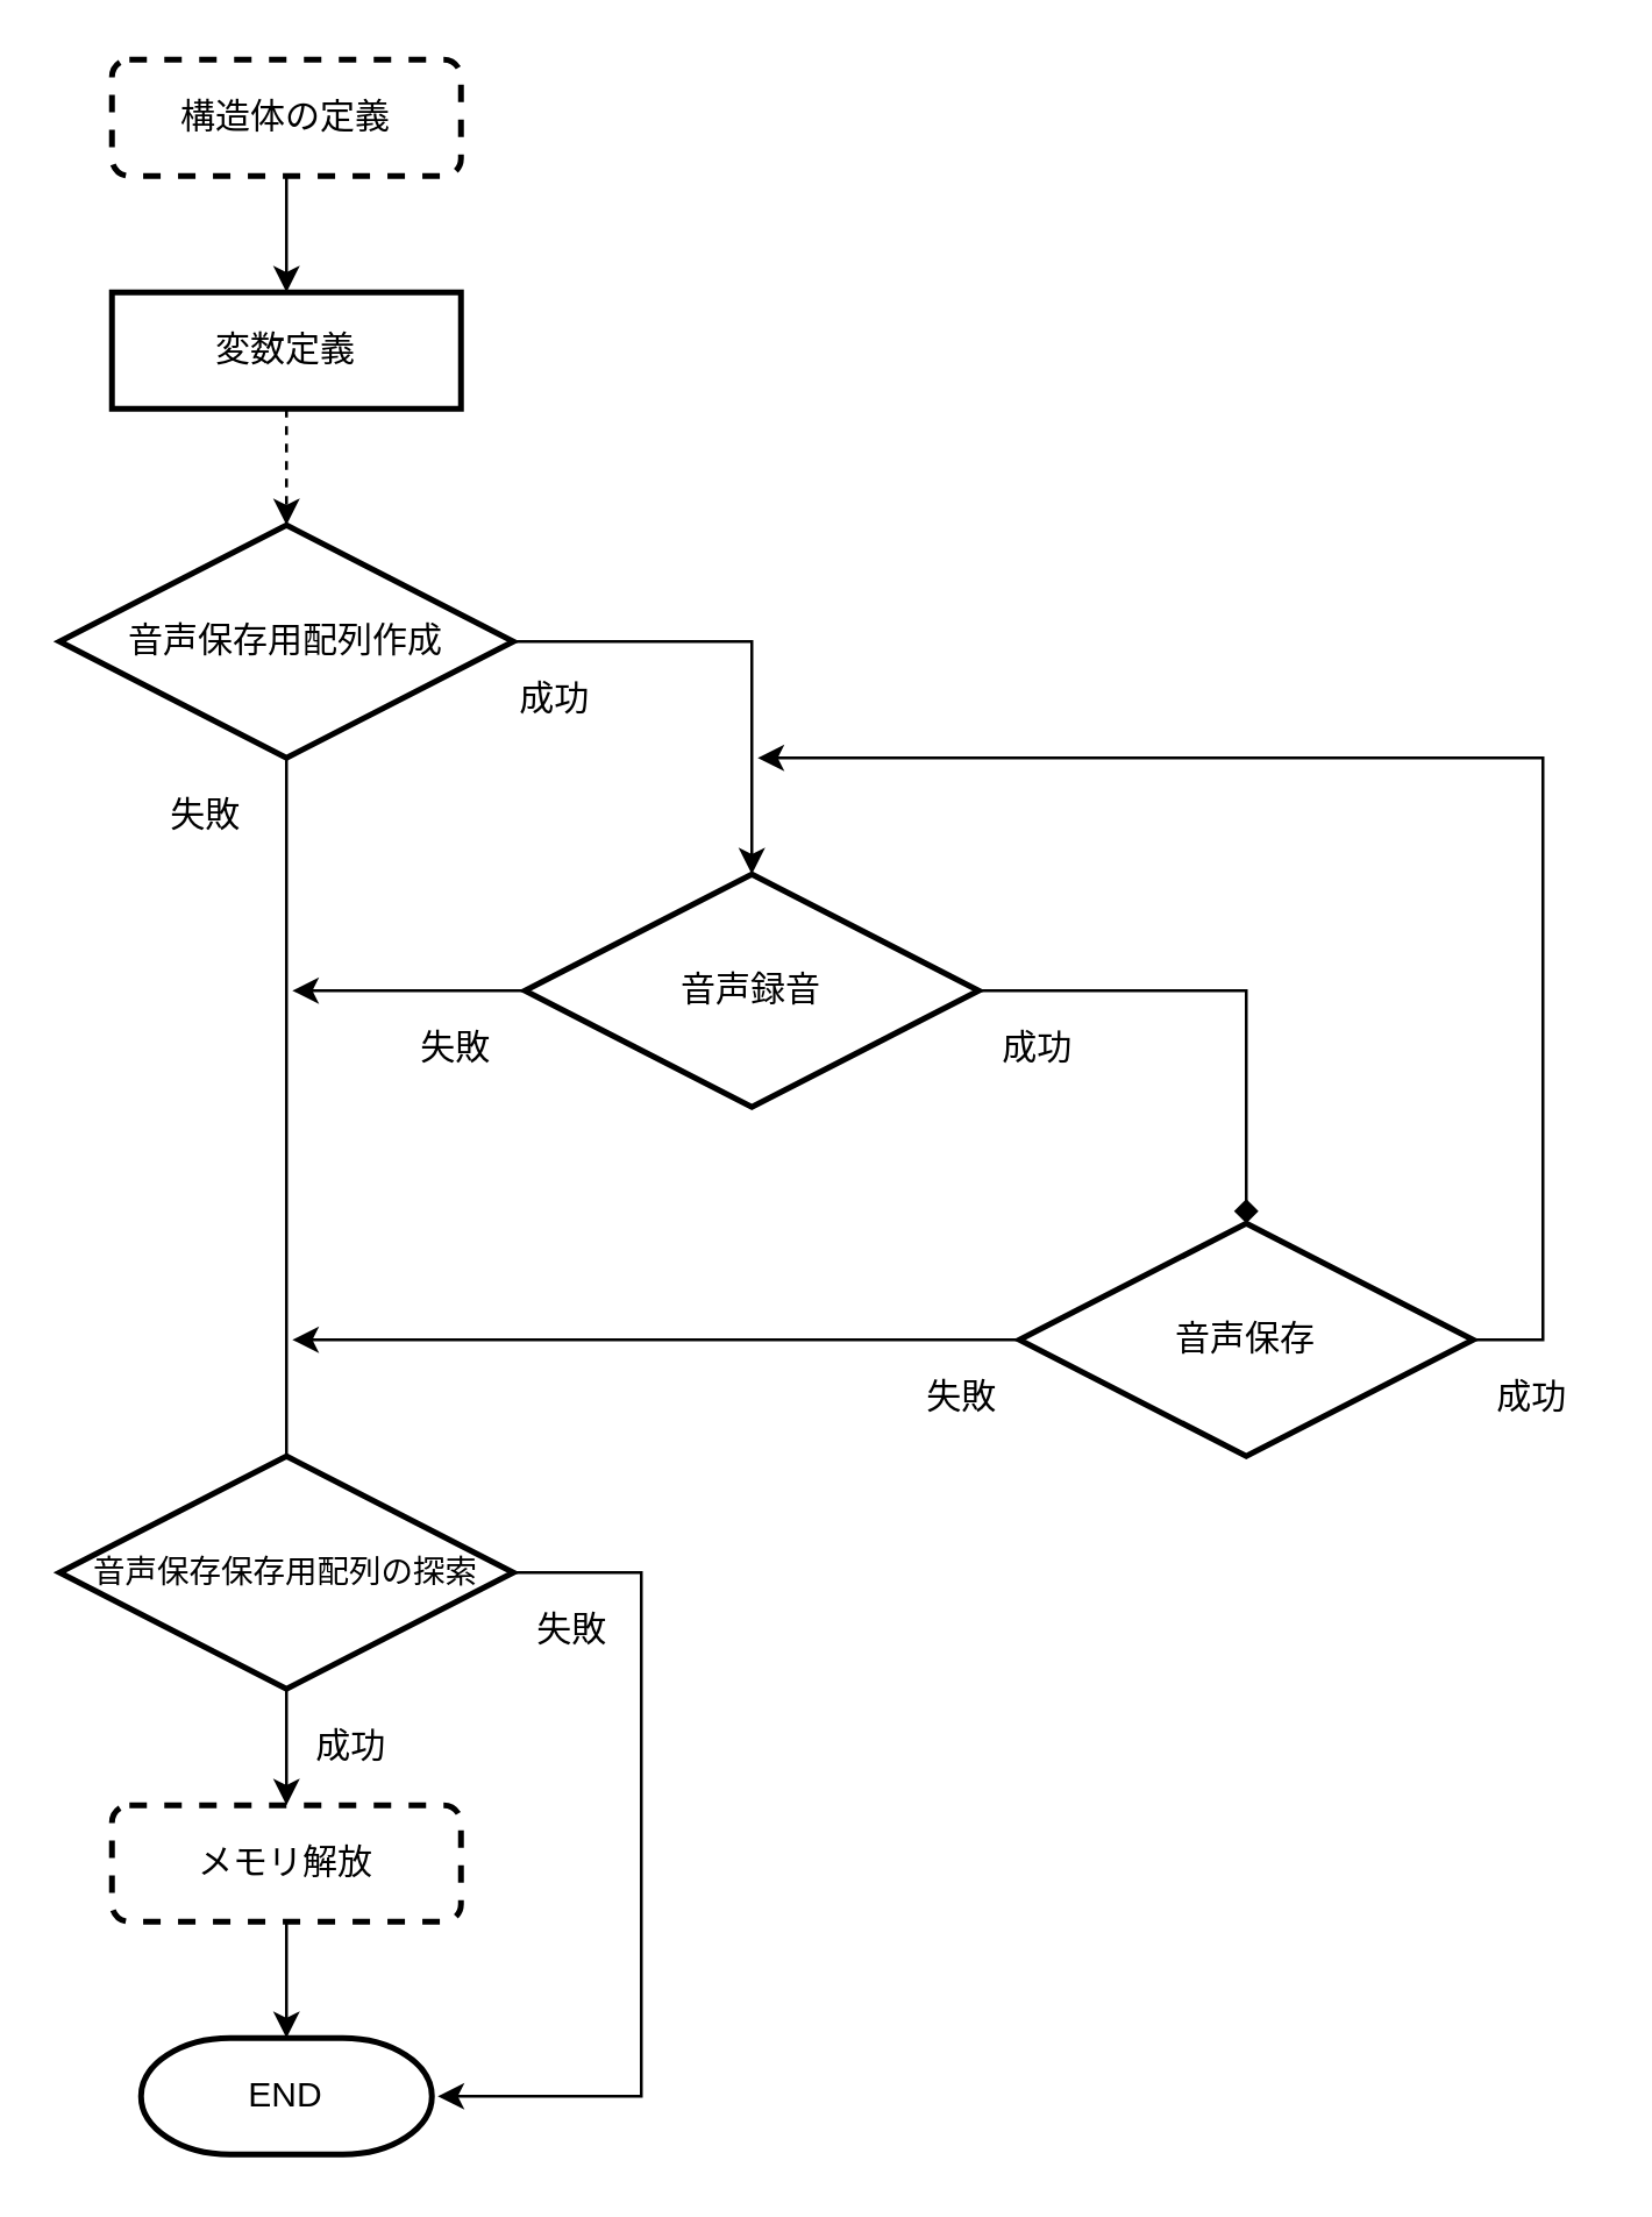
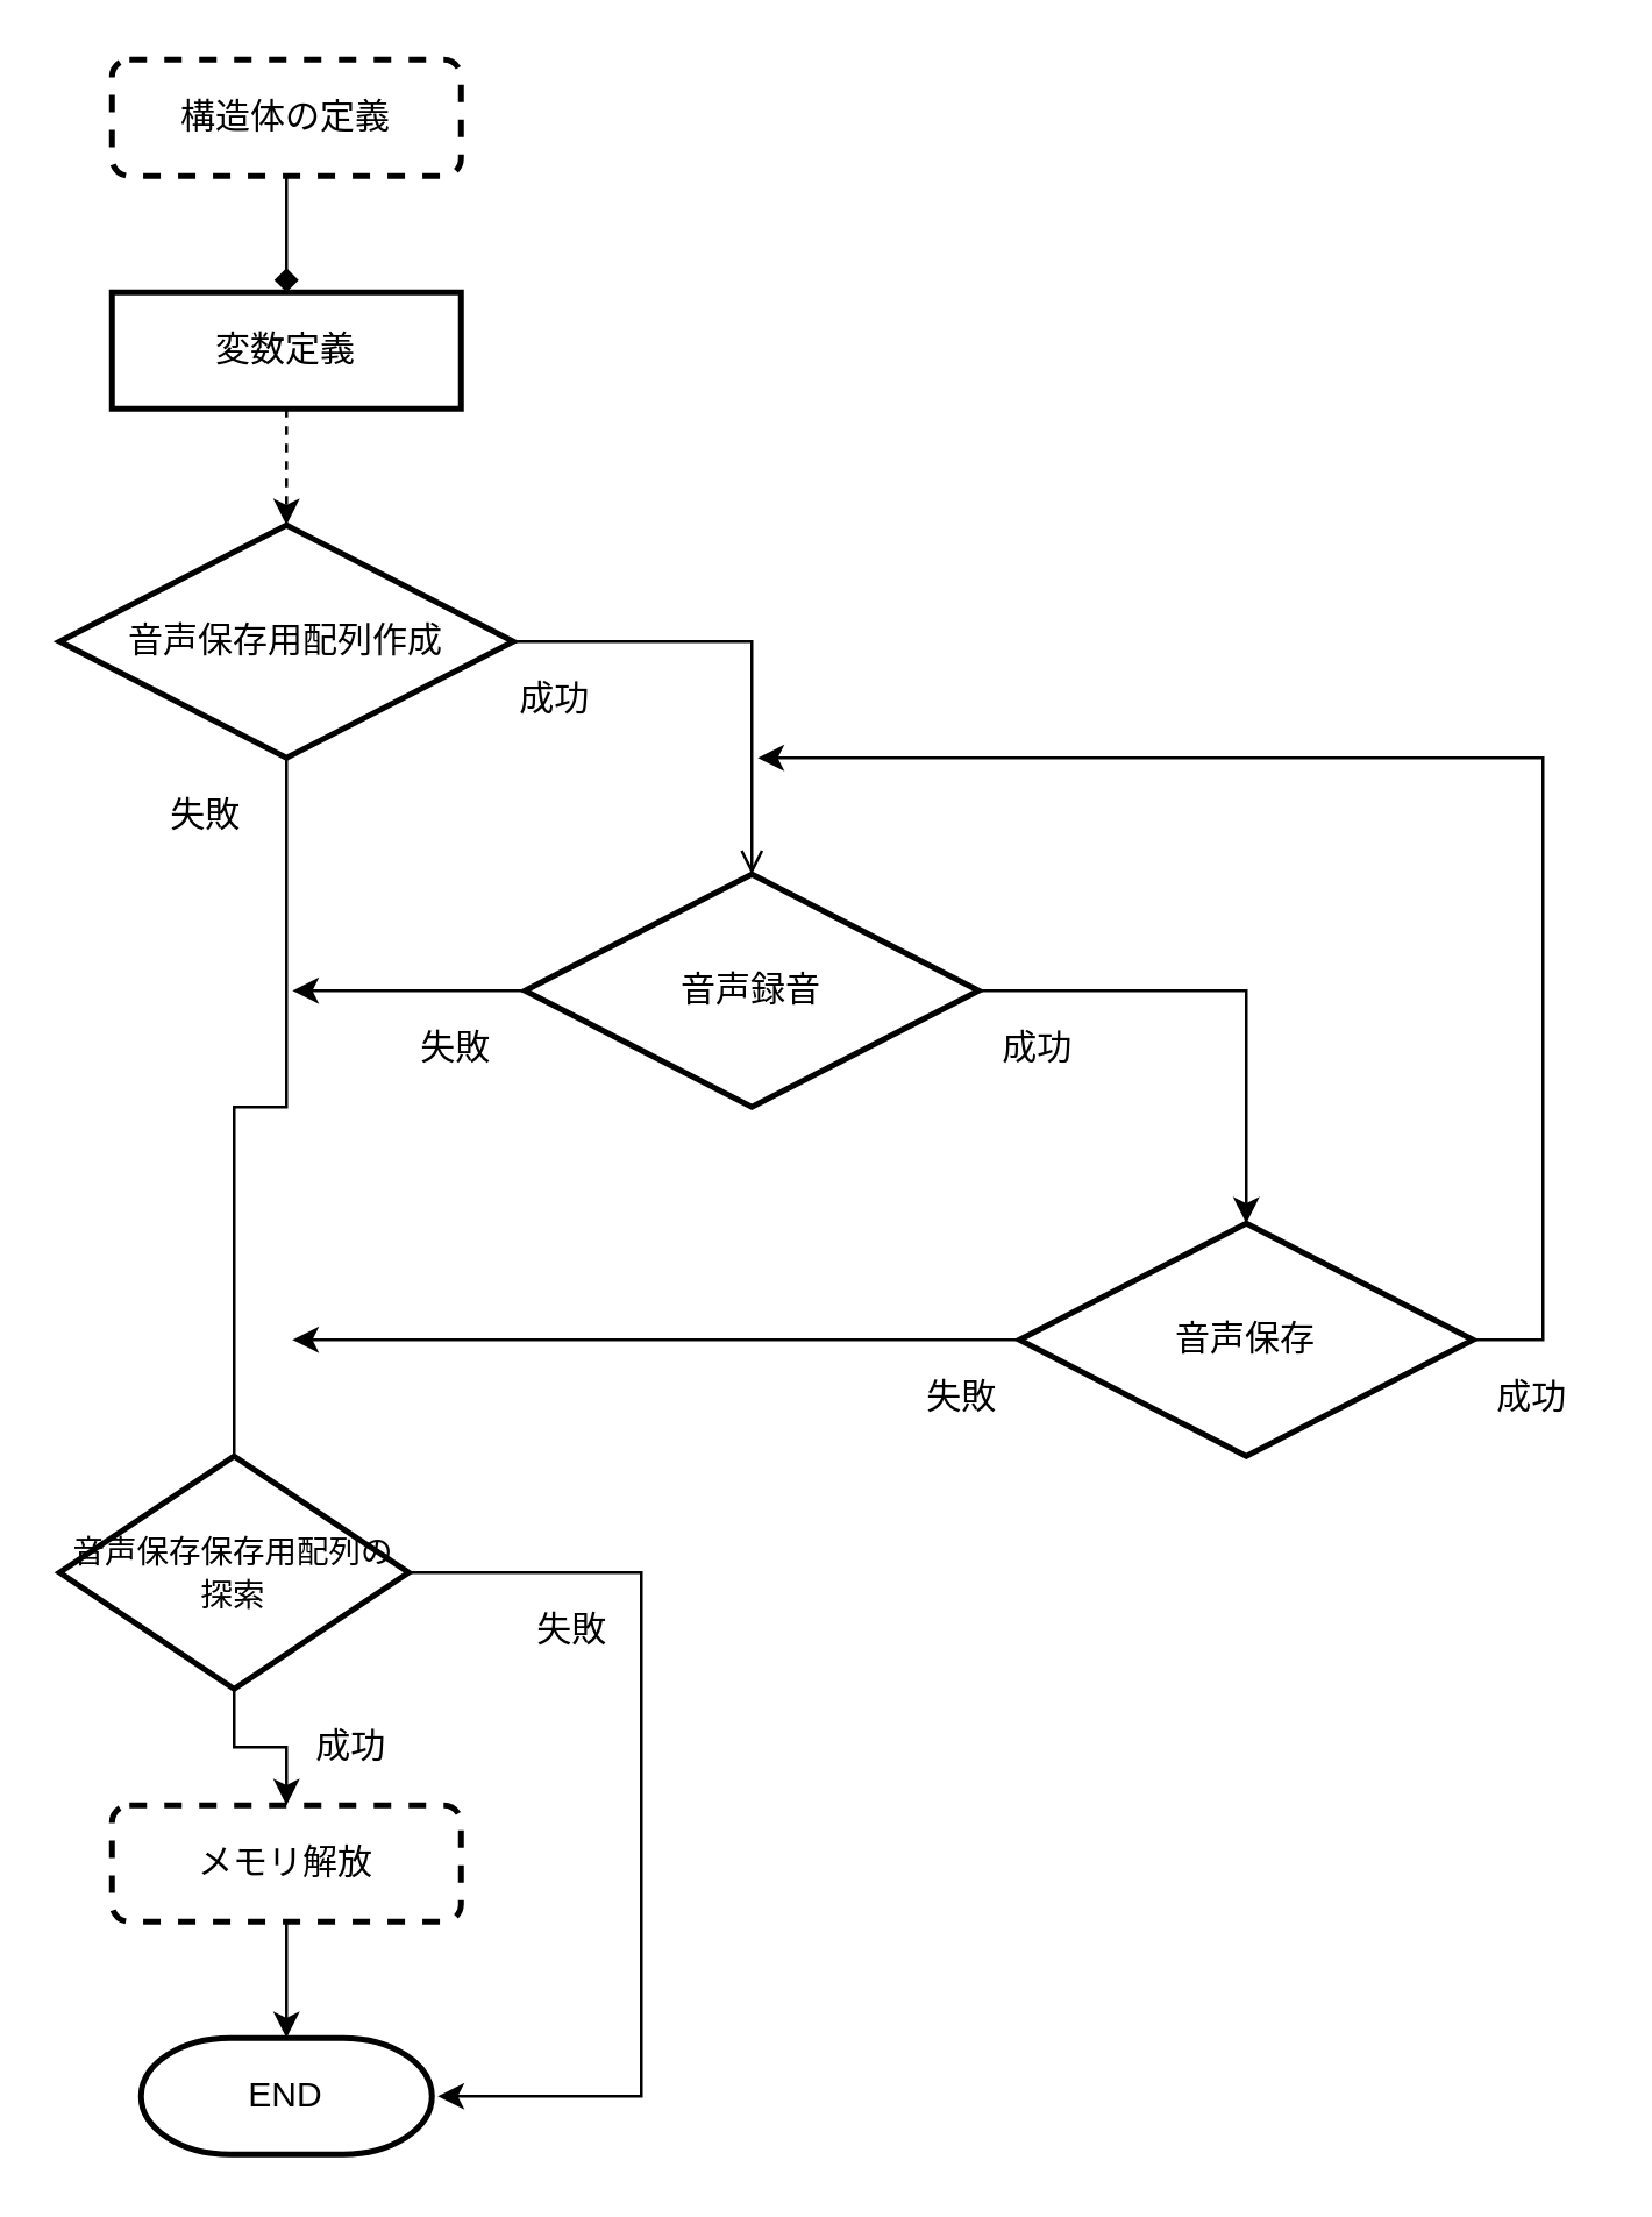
- <mxCell id="2" style="edgeStyle=orthogonalEdgeStyle;rounded=0;orthogonalLoop=1;jettySize=auto;html=1;exitX=0.5;exitY=1;exitDx=0;exitDy=0;entryX=0.5;entryY=0;entryDx=0;entryDy=0;" edge="1" parent="1" source="3" target="5"><mxGeometry relative="1" as="geometry"><mxPoint x="70" y="100" as="targetPoint" /></mxGeometry></mxCell>
+ <mxCell id="2" style="edgeStyle=orthogonalEdgeStyle;rounded=0;orthogonalLoop=1;jettySize=auto;html=1;exitX=0.5;exitY=1;exitDx=0;exitDy=0;entryX=0.5;entryY=0;entryDx=0;entryDy=0;endArrow=diamond;" edge="1" parent="1" source="3" target="5"><mxGeometry relative="1" as="geometry"><mxPoint x="70" y="100" as="targetPoint" /></mxGeometry></mxCell>
- <mxCell id="7" style="edgeStyle=orthogonalEdgeStyle;rounded=0;orthogonalLoop=1;jettySize=auto;html=1;entryX=0.5;entryY=0;entryDx=0;entryDy=0;entryPerimeter=0;" edge="1" parent="1" source="8" target="11"><mxGeometry relative="1" as="geometry" /></mxCell>
+ <mxCell id="7" style="edgeStyle=orthogonalEdgeStyle;rounded=0;orthogonalLoop=1;jettySize=auto;html=1;entryX=0.5;entryY=0;entryDx=0;entryDy=0;entryPerimeter=0;endArrow=open;" edge="1" parent="1" source="8" target="11"><mxGeometry relative="1" as="geometry" /></mxCell>
- <mxCell id="9" style="edgeStyle=orthogonalEdgeStyle;rounded=0;orthogonalLoop=1;jettySize=auto;html=1;entryX=0.5;entryY=0;entryDx=0;entryDy=0;entryPerimeter=0;endArrow=diamond;" edge="1" parent="1" source="11" target="14"><mxGeometry relative="1" as="geometry" /></mxCell>
+ <mxCell id="9" style="edgeStyle=orthogonalEdgeStyle;rounded=0;orthogonalLoop=1;jettySize=auto;html=1;entryX=0.5;entryY=0;entryDx=0;entryDy=0;entryPerimeter=0;" edge="1" parent="1" source="11" target="14"><mxGeometry relative="1" as="geometry" /></mxCell>
- <mxCell id="17" value="&lt;font style=&quot;font-size: 11px&quot;&gt;音声保存保存用配列の探索&lt;/font&gt;" style="strokeWidth=2;html=1;shape=mxgraph.flowchart.decision;whiteSpace=wrap;" vertex="1" parent="1"><mxGeometry x="20" y="500" width="156" height="80" as="geometry" /></mxCell>
+ <mxCell id="17" value="&lt;font style=&quot;font-size: 11px&quot;&gt;音声保存保存用配列の探索&lt;/font&gt;" style="strokeWidth=2;html=1;shape=mxgraph.flowchart.decision;whiteSpace=wrap;" vertex="1" parent="1"><mxGeometry x="20" y="500" width="120" height="80" as="geometry" /></mxCell>
